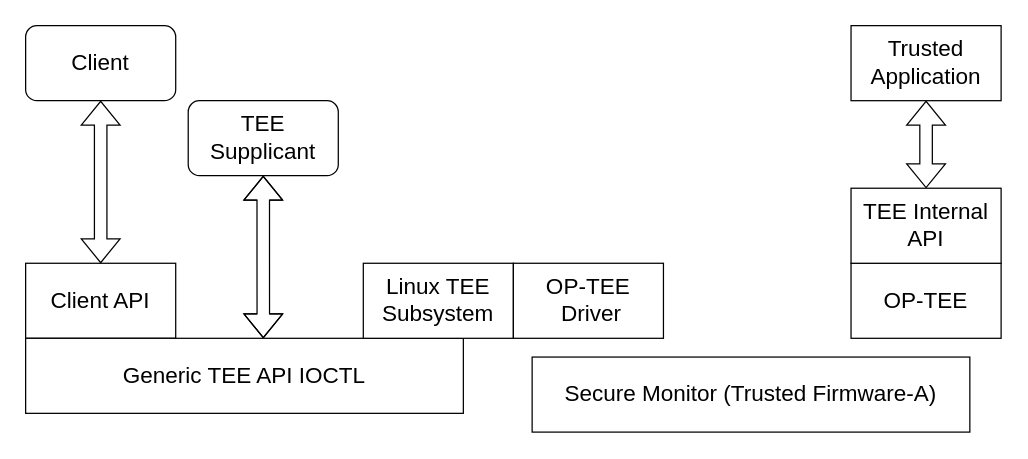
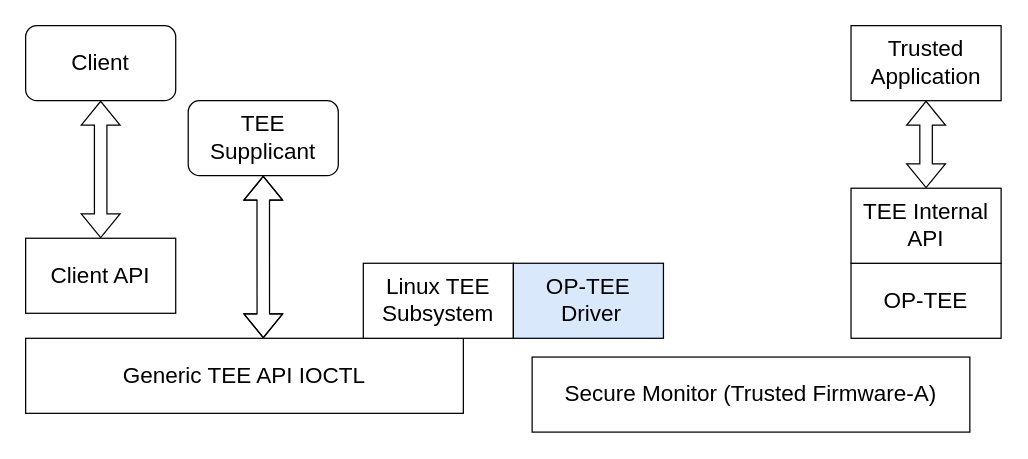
- <mxCell id="6" value="&lt;font style=&quot;font-size: 18px;&quot;&gt;Client API&lt;/font&gt;" style="rounded=0;whiteSpace=wrap;html=1;strokeWidth=1;" parent="1" vertex="1"><mxGeometry x="20" y="210" width="120" height="60" as="geometry" /></mxCell>
+ <mxCell id="6" value="&lt;font style=&quot;font-size: 18px;&quot;&gt;Client API&lt;/font&gt;" style="rounded=0;whiteSpace=wrap;html=1;strokeWidth=1;" parent="1" vertex="1"><mxGeometry x="20" y="190" width="120" height="60" as="geometry" /></mxCell>
- <mxCell id="9" value="&lt;div&gt;&lt;font style=&quot;font-size: 18px;&quot;&gt;OP-TEE&lt;/font&gt;&lt;/div&gt;&lt;div&gt;&lt;font style=&quot;font-size: 18px;&quot;&gt;&amp;nbsp;Driver&lt;/font&gt;&lt;/div&gt;" style="rounded=0;whiteSpace=wrap;html=1;strokeWidth=1;" parent="1" vertex="1"><mxGeometry x="410" y="210" width="120" height="60" as="geometry" /></mxCell>
+ <mxCell id="9" value="&lt;div&gt;&lt;font style=&quot;font-size: 18px;&quot;&gt;OP-TEE&lt;/font&gt;&lt;/div&gt;&lt;div&gt;&lt;font style=&quot;font-size: 18px;&quot;&gt;&amp;nbsp;Driver&lt;/font&gt;&lt;/div&gt;" style="rounded=0;whiteSpace=wrap;html=1;strokeWidth=1;fillColor=#dae8fc;" parent="1" vertex="1"><mxGeometry x="410" y="210" width="120" height="60" as="geometry" /></mxCell>
